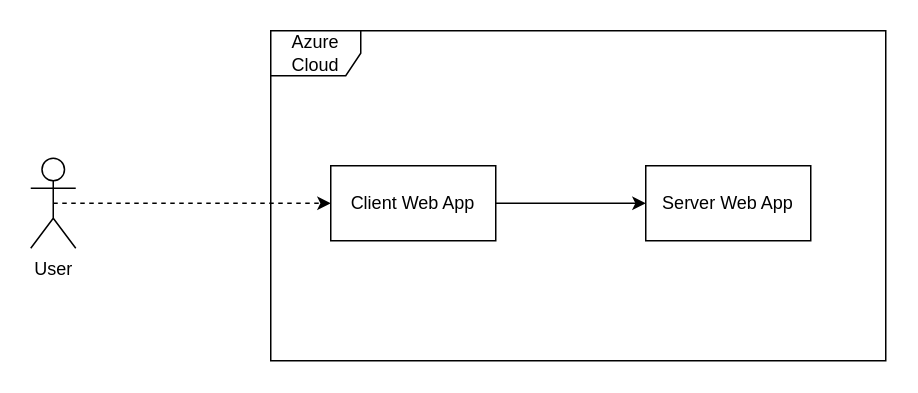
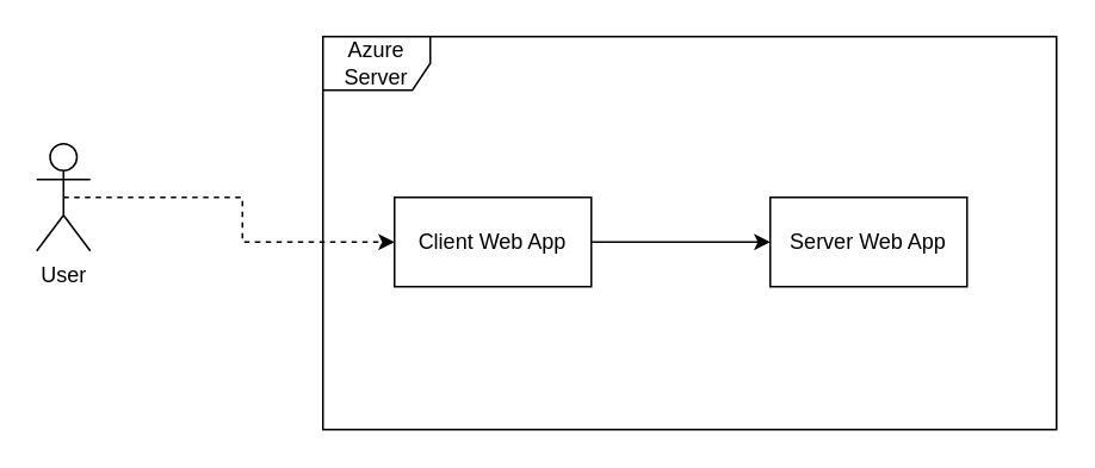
- <mxCell id="2" value="&lt;div&gt;Azure Cloud&lt;br&gt;&lt;/div&gt;" style="shape=umlFrame;whiteSpace=wrap;html=1;pointerEvents=0;" vertex="1" parent="1"><mxGeometry x="180" y="20" width="410" height="220" as="geometry" /></mxCell>
+ <mxCell id="2" value="&lt;div&gt;Azure Server&lt;br&gt;&lt;/div&gt;" style="shape=umlFrame;whiteSpace=wrap;html=1;pointerEvents=0;" vertex="1" parent="1"><mxGeometry x="180" y="20" width="410" height="220" as="geometry" /></mxCell>
- <mxCell id="6" value="User" style="shape=umlActor;verticalLabelPosition=bottom;verticalAlign=top;html=1;" vertex="1" parent="1"><mxGeometry x="20" y="105" width="30" height="60" as="geometry" /></mxCell>
+ <mxCell id="6" value="User" style="shape=umlActor;verticalLabelPosition=bottom;verticalAlign=top;html=1;" vertex="1" parent="1"><mxGeometry x="20" y="80" width="30" height="60" as="geometry" /></mxCell>
